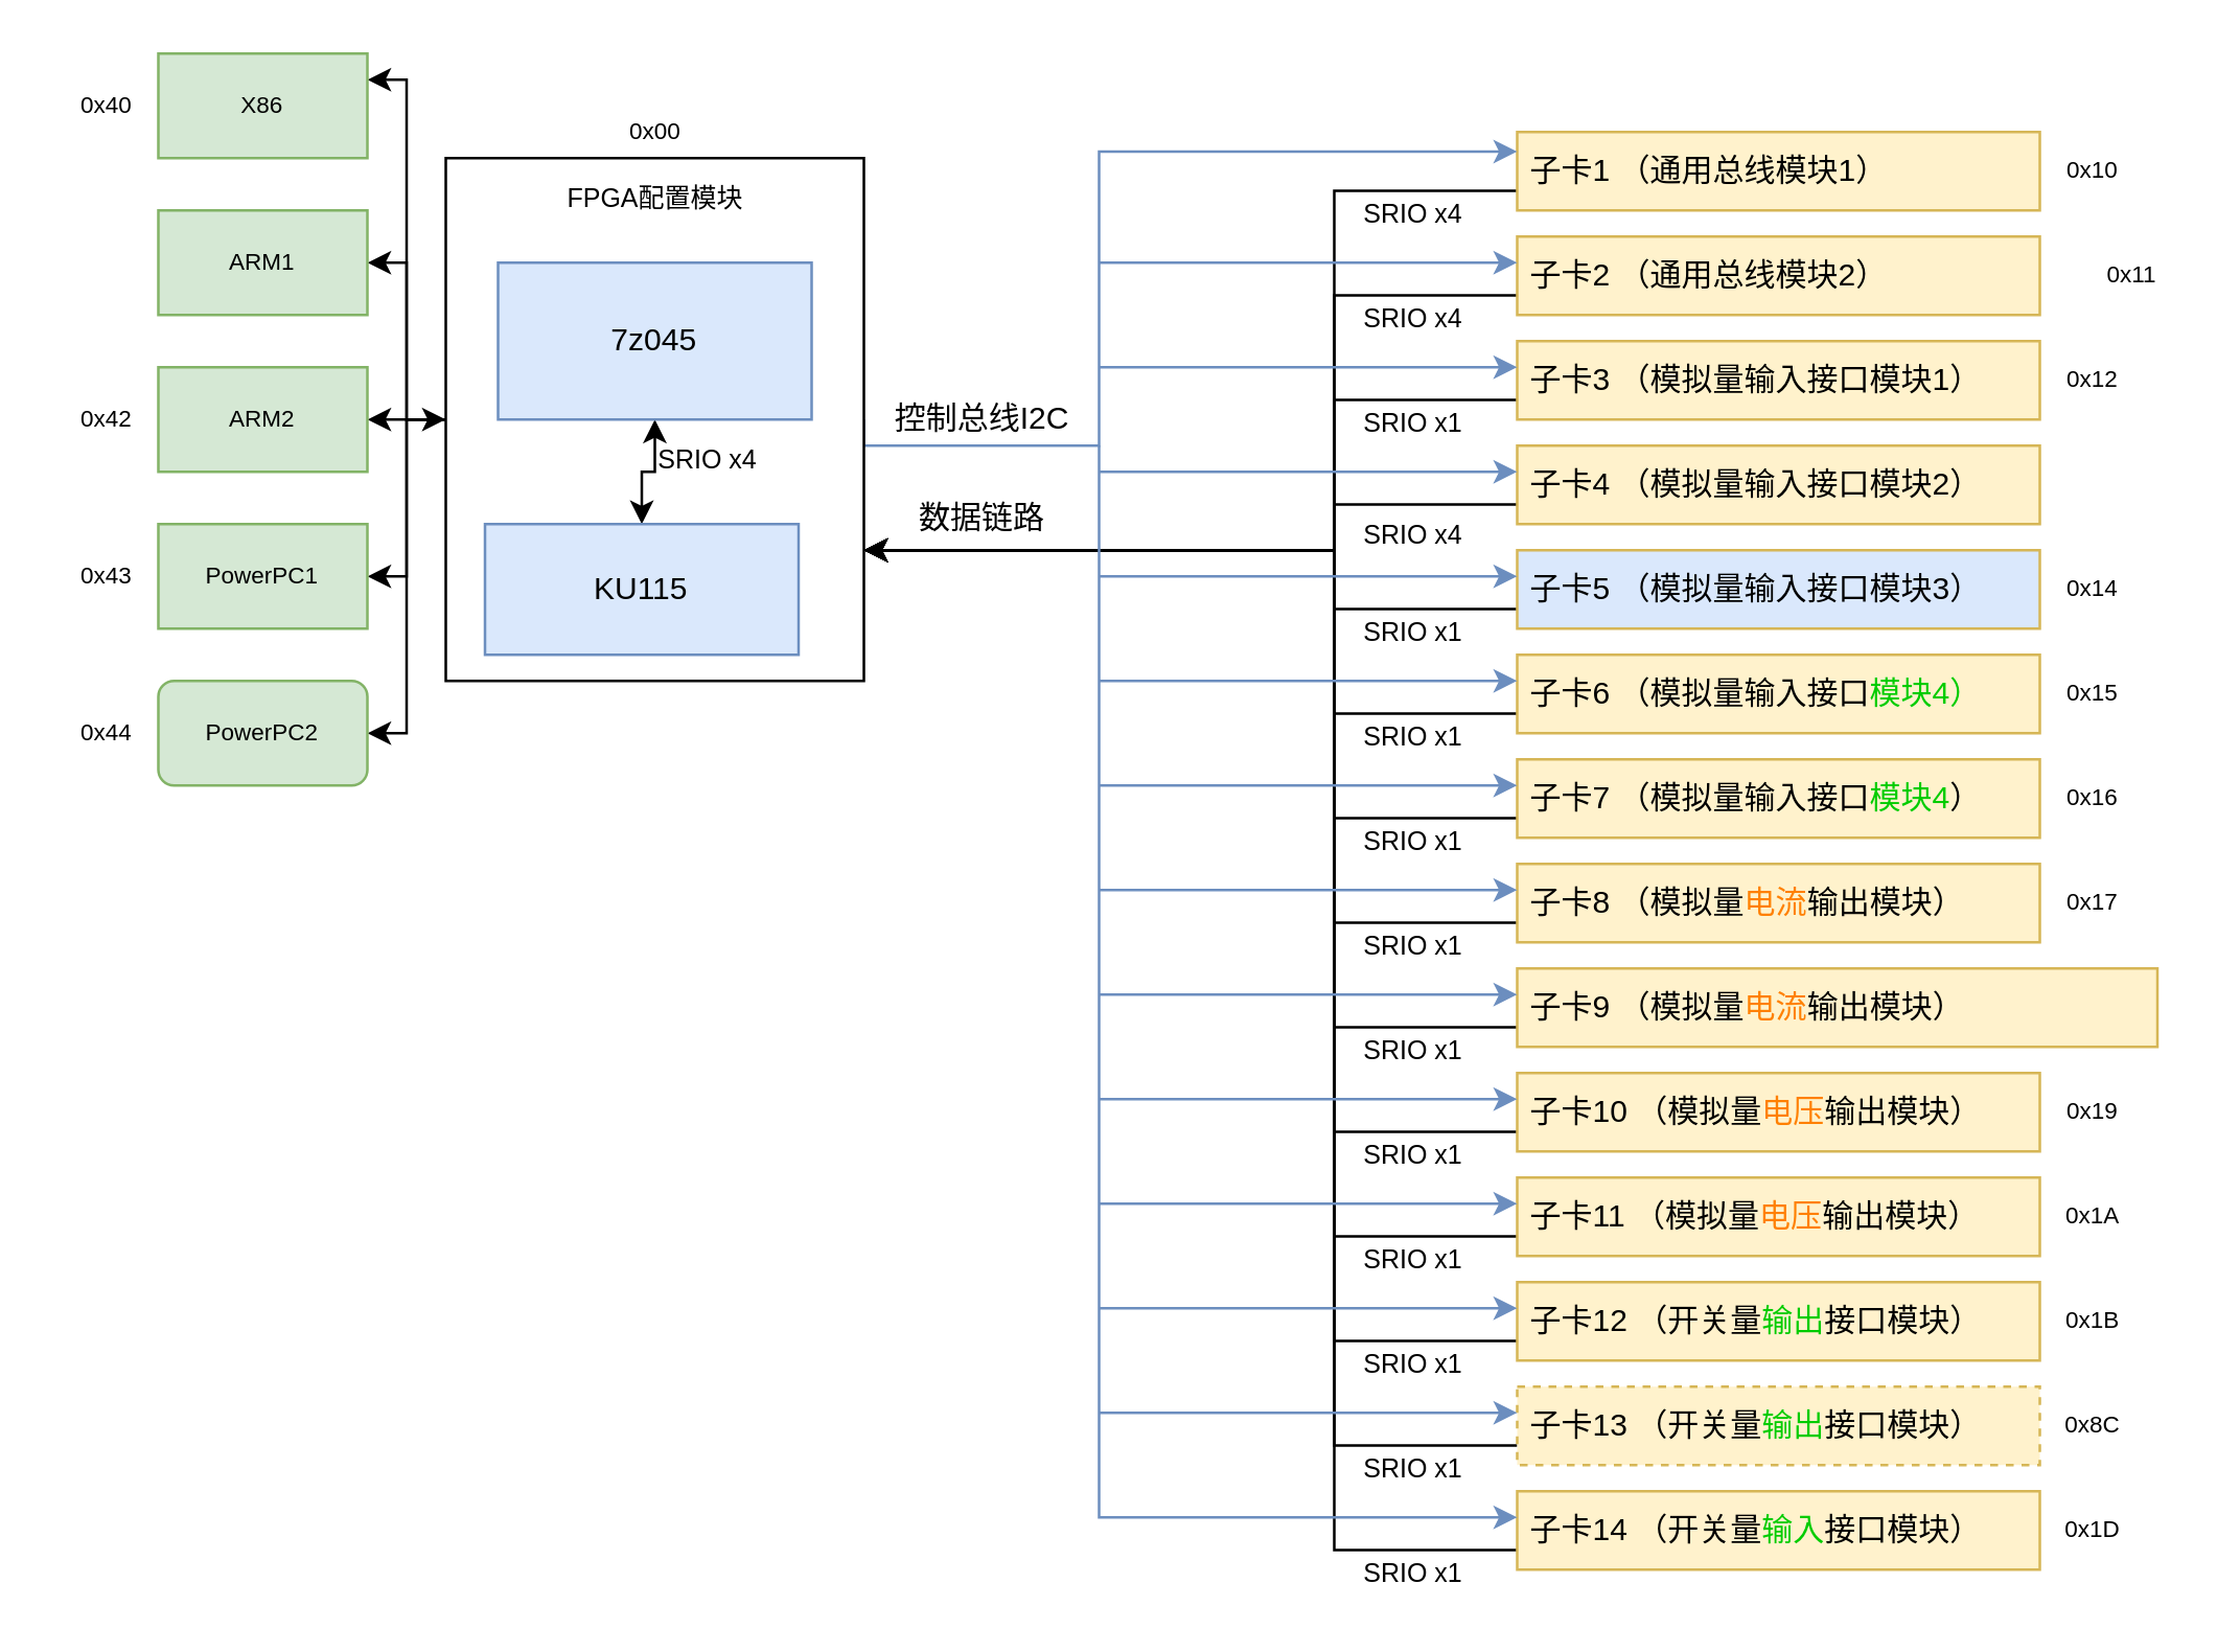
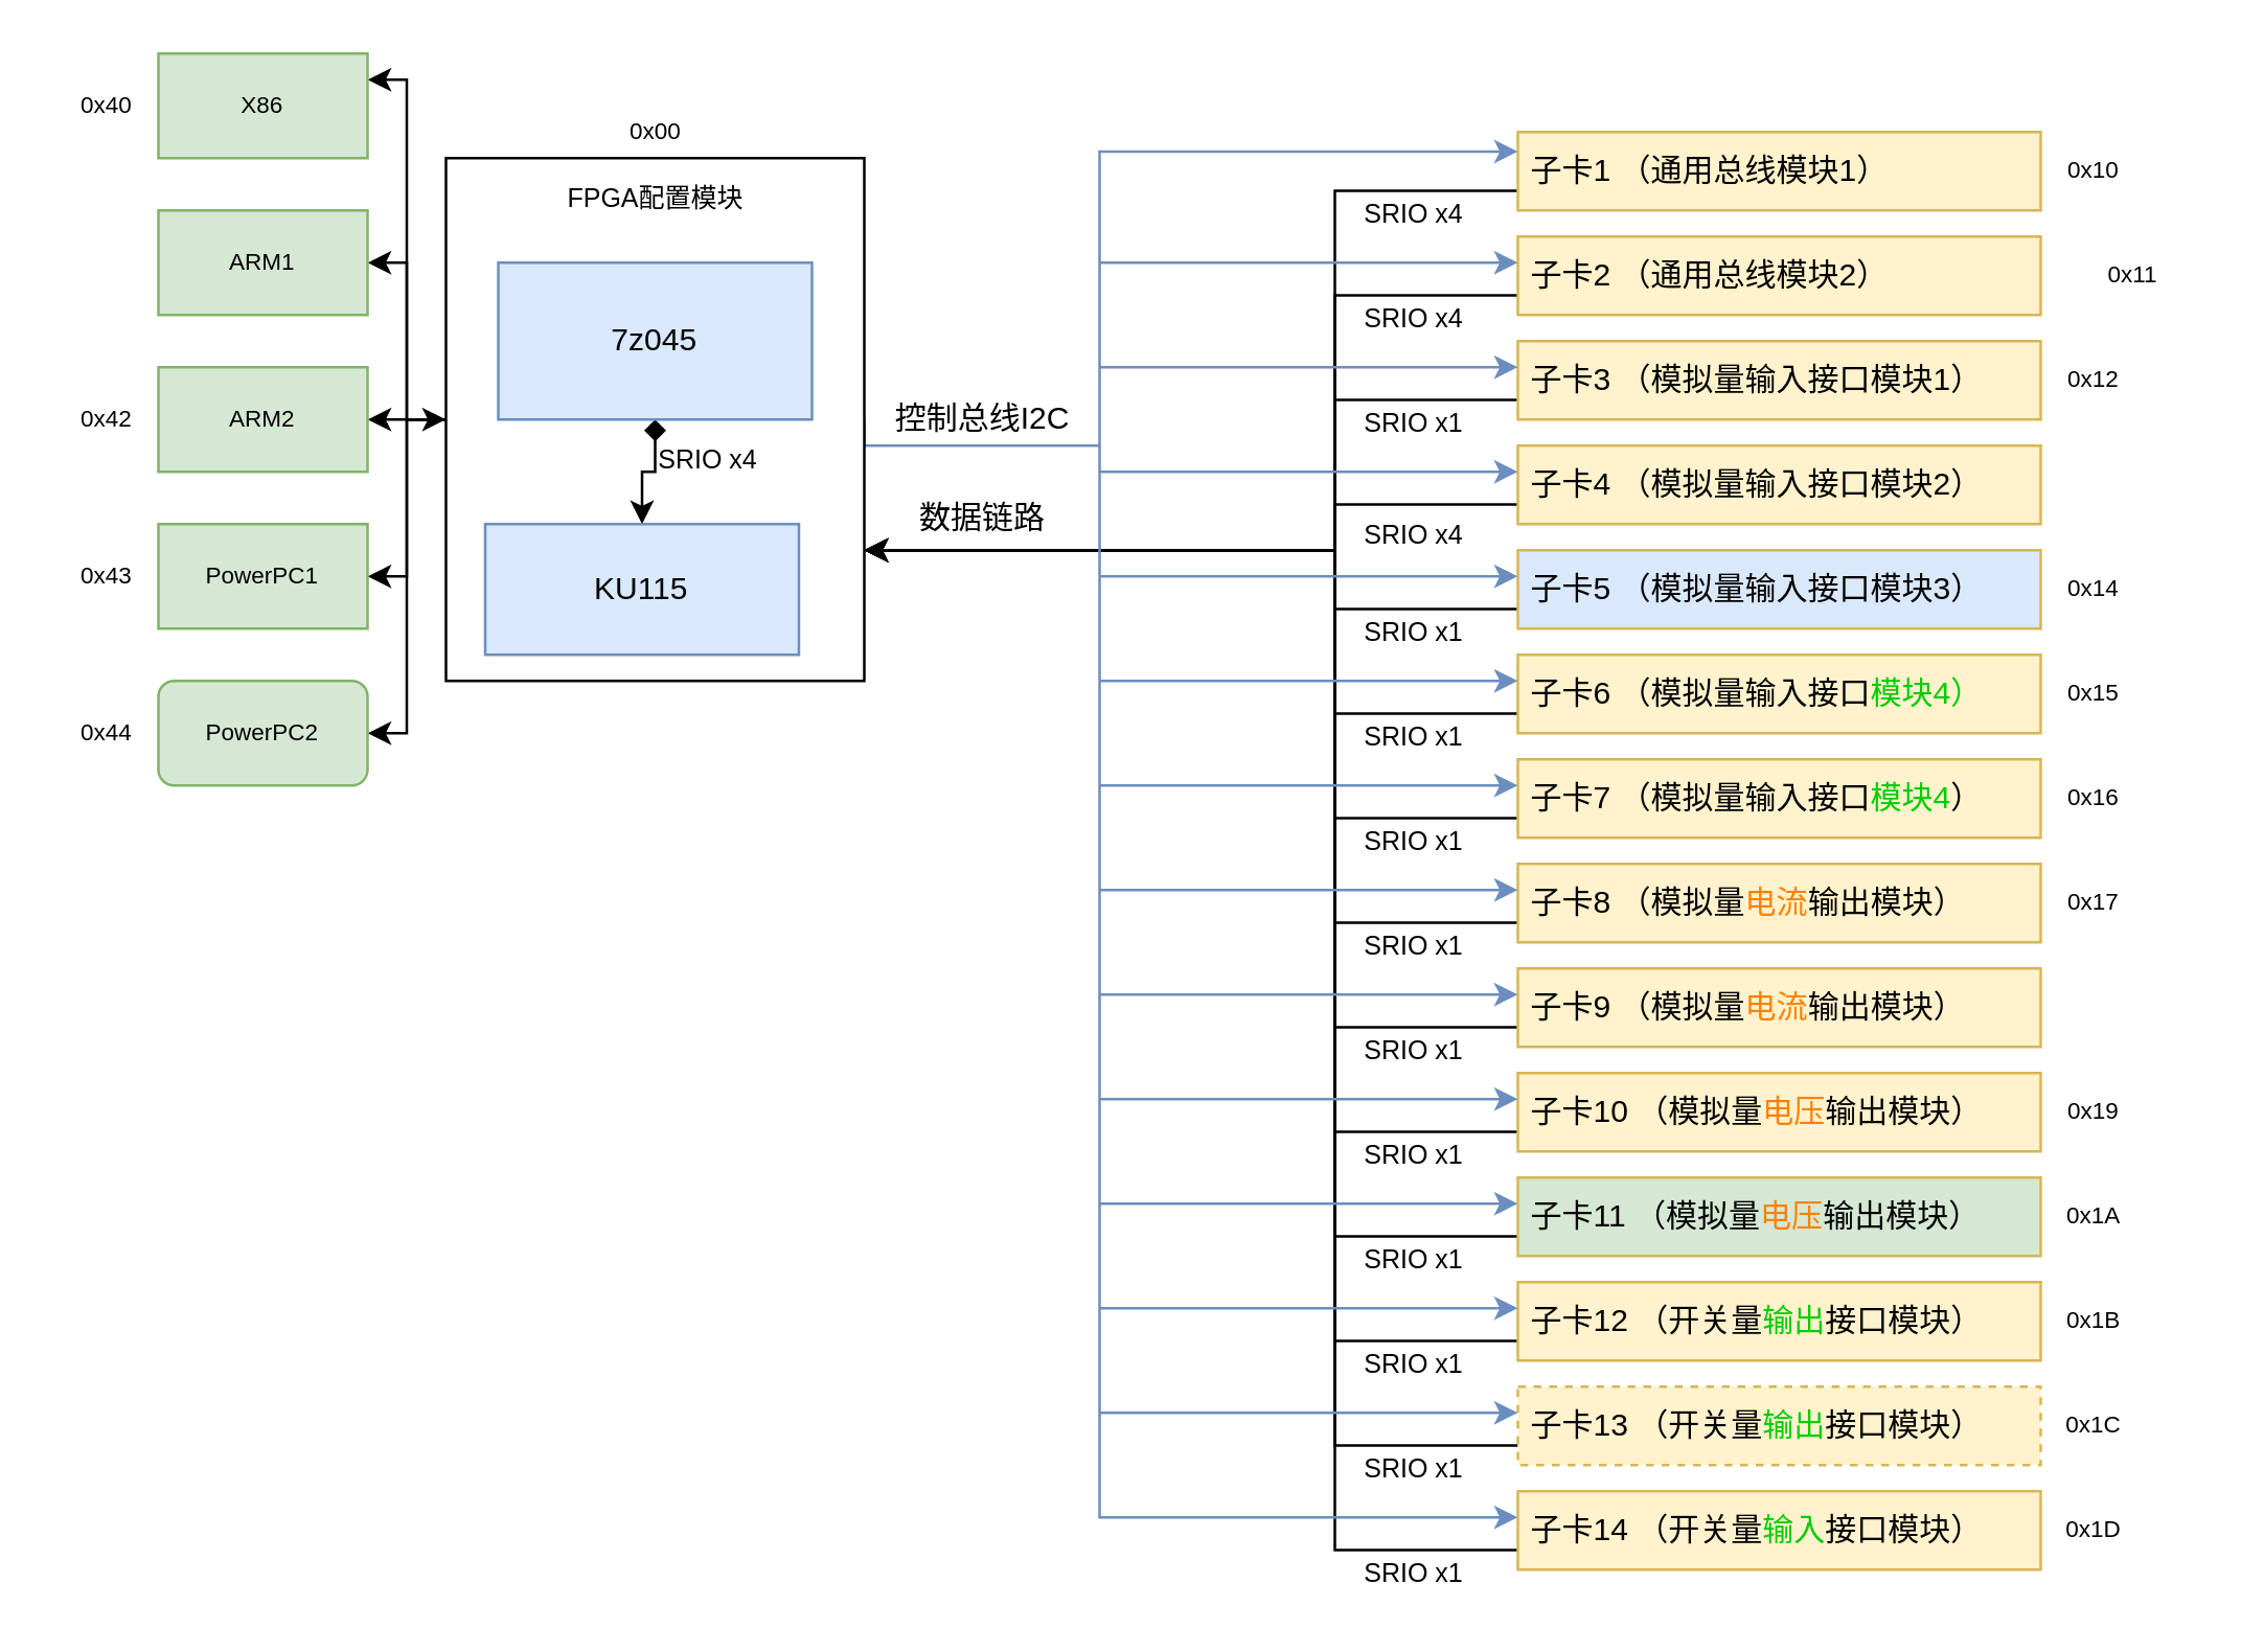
- <mxCell id="21" style="edgeStyle=orthogonalEdgeStyle;rounded=0;html=1;exitX=0.5;exitY=0;exitDx=0;exitDy=0;entryX=0.5;entryY=1;entryDx=0;entryDy=0;fontSize=10;startArrow=classic;startFill=1;" edge="1" parent="1" source="22" target="54"><mxGeometry relative="1" as="geometry" /></mxCell>
+ <mxCell id="21" style="edgeStyle=orthogonalEdgeStyle;rounded=0;html=1;exitX=0.5;exitY=0;exitDx=0;exitDy=0;entryX=0.5;entryY=1;entryDx=0;entryDy=0;fontSize=10;startArrow=classic;startFill=1;endArrow=diamond;" edge="1" parent="1" source="22" target="54"><mxGeometry relative="1" as="geometry" /></mxCell>
- <mxCell id="28" value="&amp;nbsp;子卡9 （模拟量&lt;font color=&quot;#ff8000&quot; style=&quot;border-color: var(--border-color);&quot;&gt;电流&lt;/font&gt;输出模块）" style="whiteSpace=wrap;html=1;align=left;fillColor=#fff2cc;strokeColor=#d6b656;" vertex="1" parent="1"><mxGeometry x="580" y="370" width="245" height="30" as="geometry" /></mxCell>
+ <mxCell id="28" value="&amp;nbsp;子卡9 （模拟量&lt;font color=&quot;#ff8000&quot; style=&quot;border-color: var(--border-color);&quot;&gt;电流&lt;/font&gt;输出模块）" style="whiteSpace=wrap;html=1;align=left;fillColor=#fff2cc;strokeColor=#d6b656;" vertex="1" parent="1"><mxGeometry x="580" y="370" width="200" height="30" as="geometry" /></mxCell>
- <mxCell id="32" value="&amp;nbsp;子卡11 （模拟量&lt;font color=&quot;#ff8000&quot; style=&quot;border-color: var(--border-color);&quot;&gt;电压&lt;/font&gt;输出模块）" style="whiteSpace=wrap;html=1;align=left;fillColor=#fff2cc;strokeColor=#d6b656;" vertex="1" parent="1"><mxGeometry x="580" y="450" width="200" height="30" as="geometry" /></mxCell>
+ <mxCell id="32" value="&amp;nbsp;子卡11 （模拟量&lt;font color=&quot;#ff8000&quot; style=&quot;border-color: var(--border-color);&quot;&gt;电压&lt;/font&gt;输出模块）" style="whiteSpace=wrap;html=1;align=left;fillColor=#d5e8d4;strokeColor=#d6b656;" vertex="1" parent="1"><mxGeometry x="580" y="450" width="200" height="30" as="geometry" /></mxCell>
- <mxCell id="77" value="0x8C" style="text;html=1;align=center;verticalAlign=middle;resizable=0;points=[];autosize=1;strokeColor=none;fillColor=none;fontSize=9;" vertex="1" parent="1"><mxGeometry x="780" y="535" width="40" height="20" as="geometry" /></mxCell>
+ <mxCell id="77" value="0x1C" style="text;html=1;align=center;verticalAlign=middle;resizable=0;points=[];autosize=1;strokeColor=none;fillColor=none;fontSize=9;" vertex="1" parent="1"><mxGeometry x="780" y="535" width="40" height="20" as="geometry" /></mxCell>
